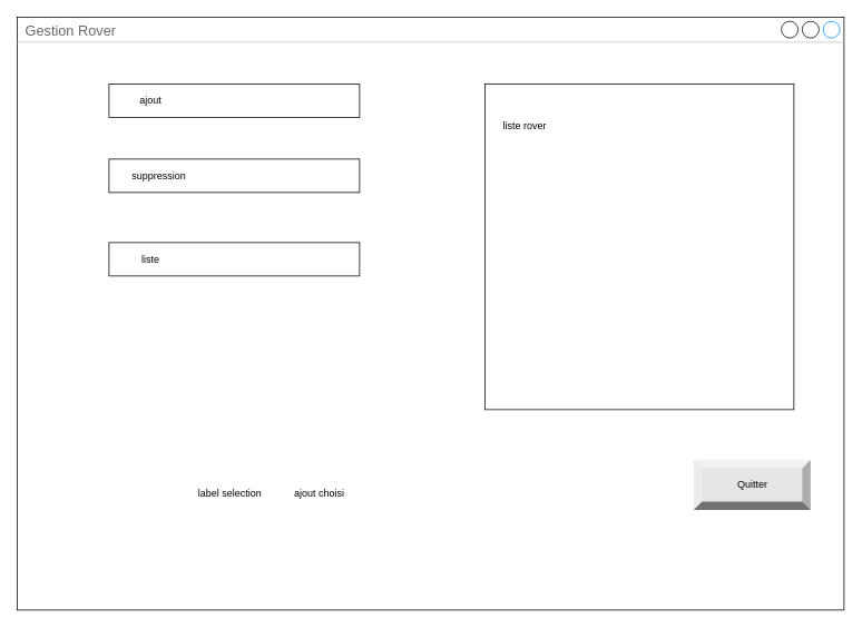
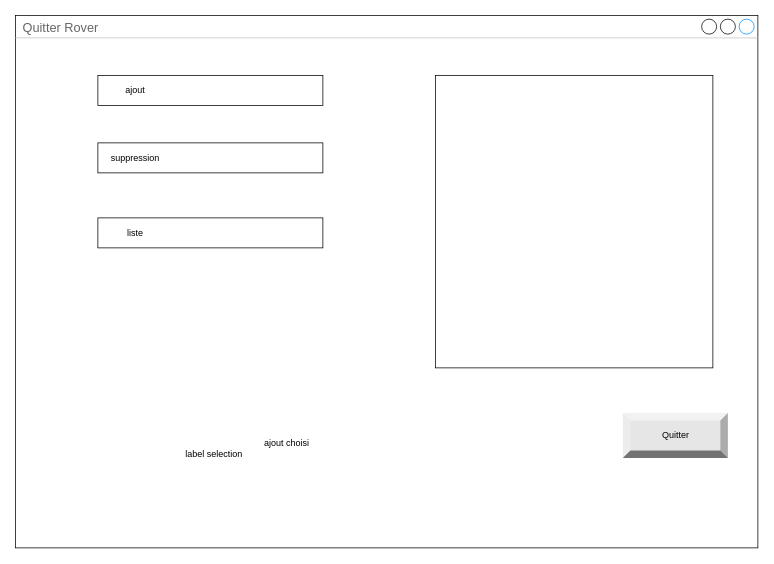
- <mxCell id="2" value="Gestion Rover" style="strokeWidth=1;shadow=0;dashed=0;align=center;html=1;shape=mxgraph.mockup.containers.window;align=left;verticalAlign=top;spacingLeft=8;strokeColor2=#008cff;strokeColor3=#c4c4c4;fontColor=#666666;mainText=;fontSize=17;labelBackgroundColor=none;" parent="1" vertex="1"><mxGeometry x="20" y="20" width="990" height="710" as="geometry" /></mxCell>
+ <mxCell id="2" value="Quitter Rover" style="strokeWidth=1;shadow=0;dashed=0;align=center;html=1;shape=mxgraph.mockup.containers.window;align=left;verticalAlign=top;spacingLeft=8;strokeColor2=#008cff;strokeColor3=#c4c4c4;fontColor=#666666;mainText=;fontSize=17;labelBackgroundColor=none;" parent="1" vertex="1"><mxGeometry x="20" y="20" width="990" height="710" as="geometry" /></mxCell>
- <mxCell id="12" value="liste rover" style="text;html=1;strokeColor=none;fillColor=none;align=left;verticalAlign=middle;whiteSpace=wrap;rounded=0;" parent="1" vertex="1"><mxGeometry x="600" y="140" width="160" height="20" as="geometry" /></mxCell>
- <mxCell id="10" value="suppression" style="text;html=1;strokeColor=none;fillColor=none;align=center;verticalAlign=middle;whiteSpace=wrap;rounded=0;" parent="1" vertex="1"><mxGeometry x="170" y="200" width="40" height="20" as="geometry" /></mxCell>
+ <mxCell id="10" value="suppression" style="text;html=1;strokeColor=none;fillColor=none;align=center;verticalAlign=middle;whiteSpace=wrap;rounded=0;" parent="1" vertex="1"><mxGeometry x="160" y="200" width="40" height="20" as="geometry" /></mxCell>
- <mxCell id="8" value="label selection" style="text;html=1;strokeColor=none;fillColor=none;align=center;verticalAlign=middle;whiteSpace=wrap;rounded=0;" parent="1" vertex="1"><mxGeometry x="230" y="580" width="90" height="20" as="geometry" /></mxCell>
+ <mxCell id="8" value="label selection" style="text;html=1;strokeColor=none;fillColor=none;align=center;verticalAlign=middle;whiteSpace=wrap;rounded=0;" parent="1" vertex="1"><mxGeometry x="240" y="595" width="90" height="20" as="geometry" /></mxCell>
